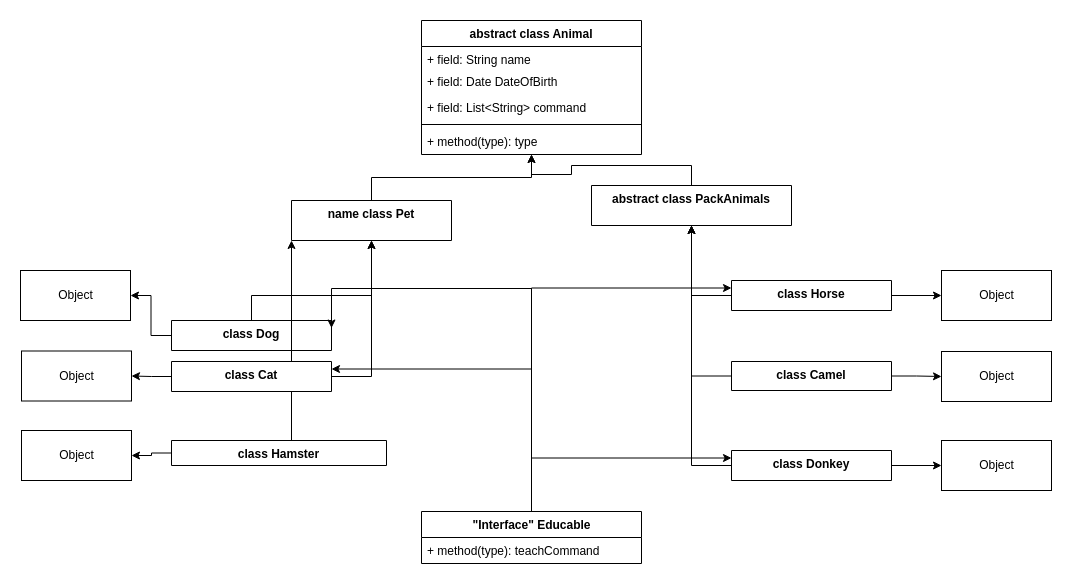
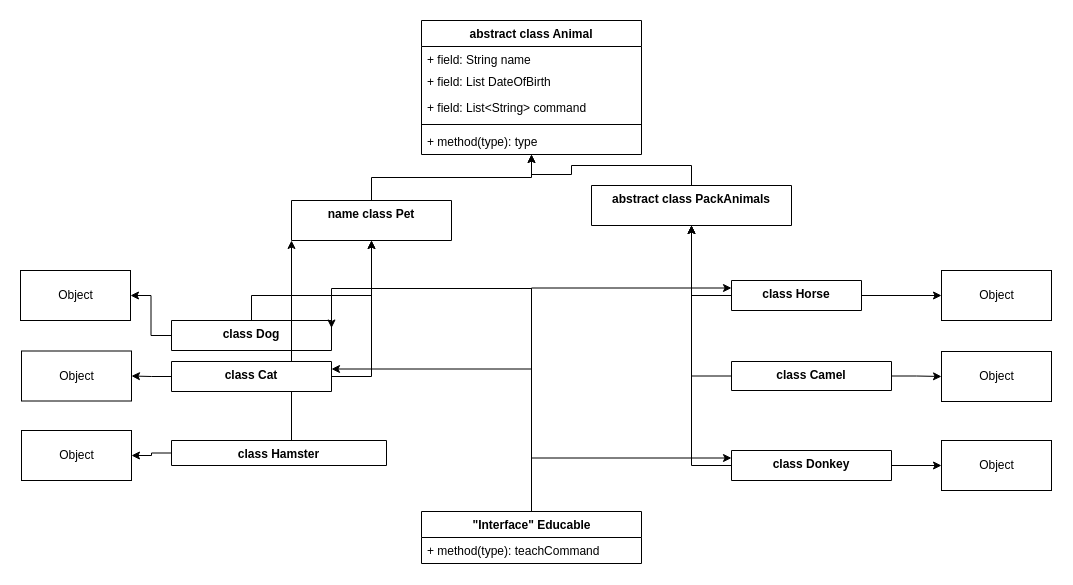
- <mxCell id="4" value="+ field: Date DateOfBirth" style="text;strokeColor=none;fillColor=none;align=left;verticalAlign=top;spacingLeft=4;spacingRight=4;overflow=hidden;rotatable=0;points=[[0,0.5],[1,0.5]];portConstraint=eastwest;" parent="2" vertex="1"><mxGeometry y="48" width="220" height="26" as="geometry" /></mxCell>
+ <mxCell id="4" value="+ field: List DateOfBirth" style="text;strokeColor=none;fillColor=none;align=left;verticalAlign=top;spacingLeft=4;spacingRight=4;overflow=hidden;rotatable=0;points=[[0,0.5],[1,0.5]];portConstraint=eastwest;" parent="2" vertex="1"><mxGeometry y="48" width="220" height="26" as="geometry" /></mxCell>
- <mxCell id="20" value="class Horse" style="swimlane;fontStyle=1;align=center;verticalAlign=top;childLayout=stackLayout;horizontal=1;startSize=34;horizontalStack=0;resizeParent=1;resizeParentMax=0;resizeLast=0;collapsible=1;marginBottom=0;" parent="1" vertex="1"><mxGeometry x="731" y="280" width="160" height="30" as="geometry" /></mxCell>
+ <mxCell id="20" value="class Horse" style="swimlane;fontStyle=1;align=center;verticalAlign=top;childLayout=stackLayout;horizontal=1;startSize=34;horizontalStack=0;resizeParent=1;resizeParentMax=0;resizeLast=0;collapsible=1;marginBottom=0;" parent="1" vertex="1"><mxGeometry x="731" y="280" width="130" height="30" as="geometry" /></mxCell>
